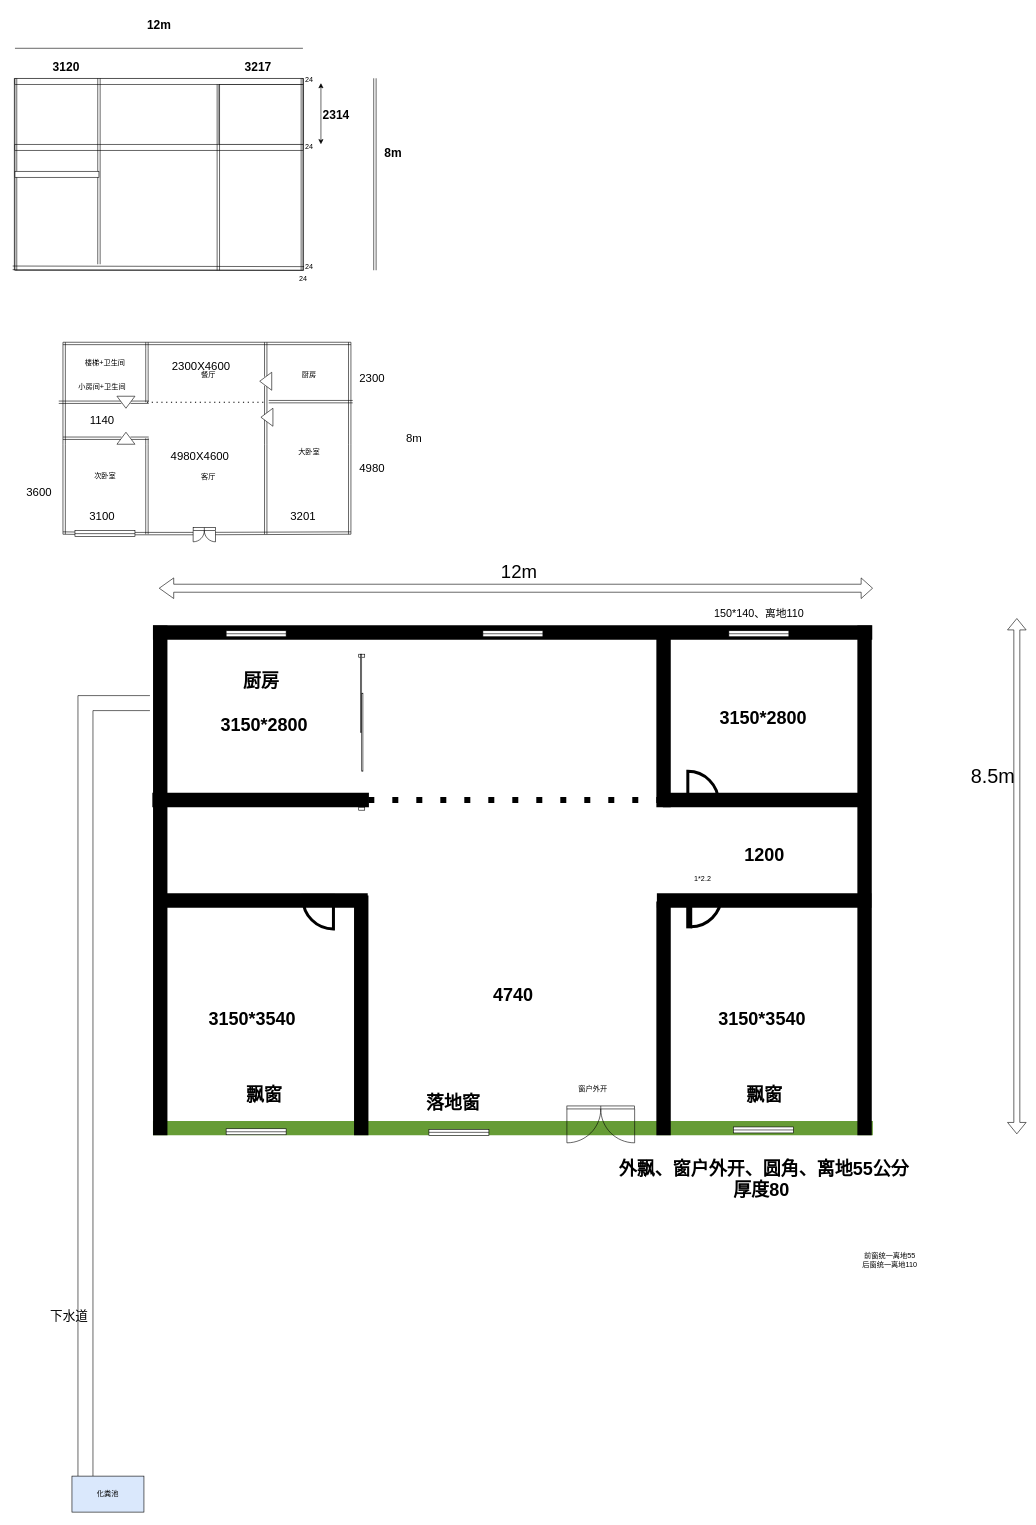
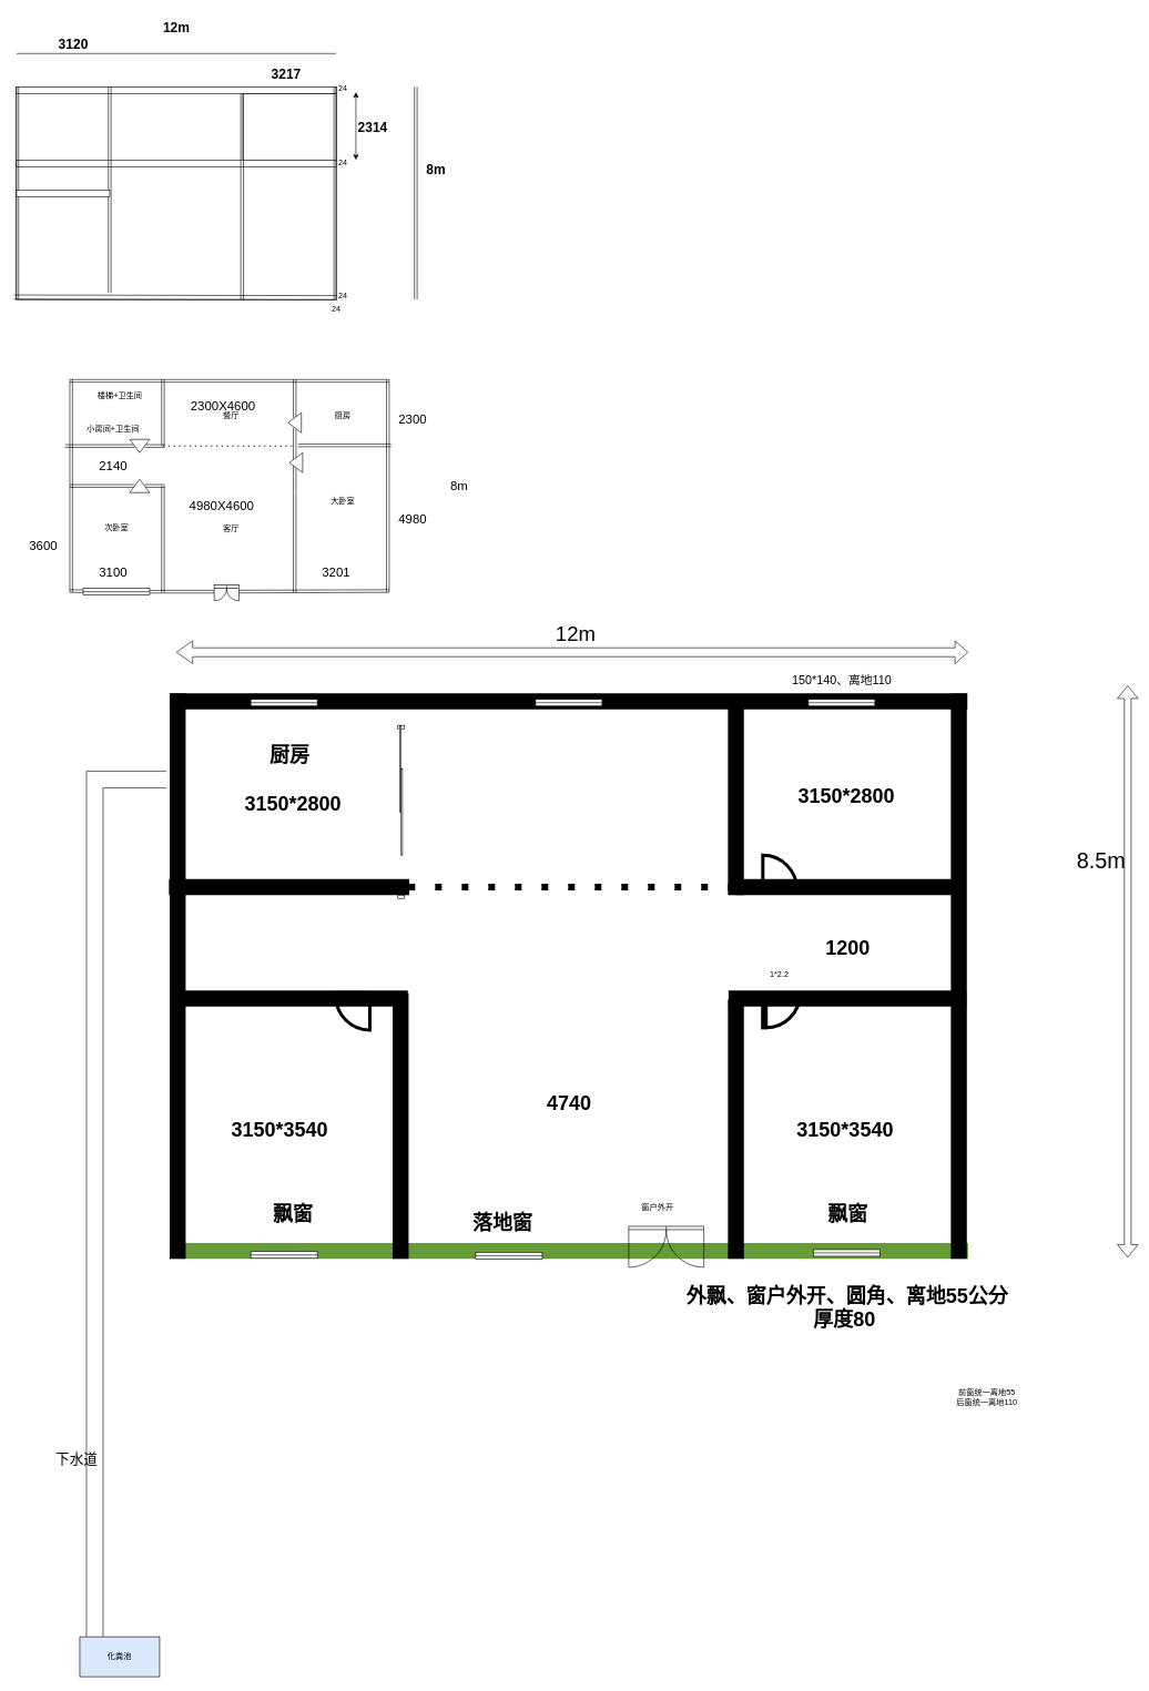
- <mxCell id="20" value="3120" style="text;html=1;align=center;verticalAlign=middle;resizable=0;points=[];autosize=1;strokeColor=none;fillColor=none;fontSize=20;fontStyle=1" parent="1" vertex="1"><mxGeometry x="74" y="90" width="70" height="40" as="geometry" /></mxCell>
+ <mxCell id="20" value="3120" style="text;html=1;align=center;verticalAlign=middle;resizable=0;points=[];autosize=1;strokeColor=none;fillColor=none;fontSize=20;fontStyle=1" parent="1" vertex="1"><mxGeometry x="74" y="45" width="70" height="40" as="geometry" /></mxCell>
- <mxCell id="55" value="楼梯+卫生间" style="text;html=1;align=center;verticalAlign=middle;resizable=0;points=[];autosize=1;strokeColor=none;fillColor=none;" parent="1" vertex="1"><mxGeometry x="129" y="590" width="90" height="30" as="geometry" /></mxCell>
+ <mxCell id="55" value="楼梯+卫生间" style="text;html=1;align=center;verticalAlign=middle;resizable=0;points=[];autosize=1;strokeColor=none;fillColor=none;" parent="1" vertex="1"><mxGeometry x="134" y="580" width="90" height="30" as="geometry" /></mxCell>
- <mxCell id="50" value="1140" style="text;html=1;align=center;verticalAlign=middle;resizable=0;points=[];autosize=1;strokeColor=none;fillColor=none;fontSize=19;" parent="1" vertex="1"><mxGeometry x="139" y="680" width="60" height="40" as="geometry" /></mxCell>
+ <mxCell id="50" value="2140" style="text;html=1;align=center;verticalAlign=middle;resizable=0;points=[];autosize=1;strokeColor=none;fillColor=none;fontSize=19;" parent="1" vertex="1"><mxGeometry x="139" y="680" width="60" height="40" as="geometry" /></mxCell>
